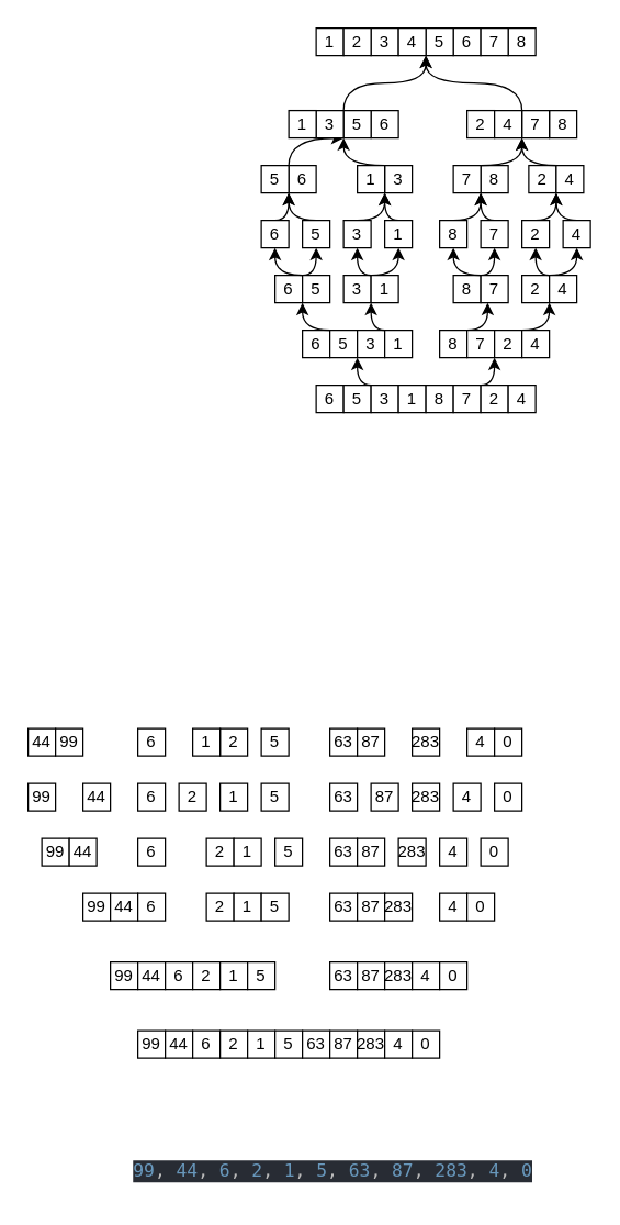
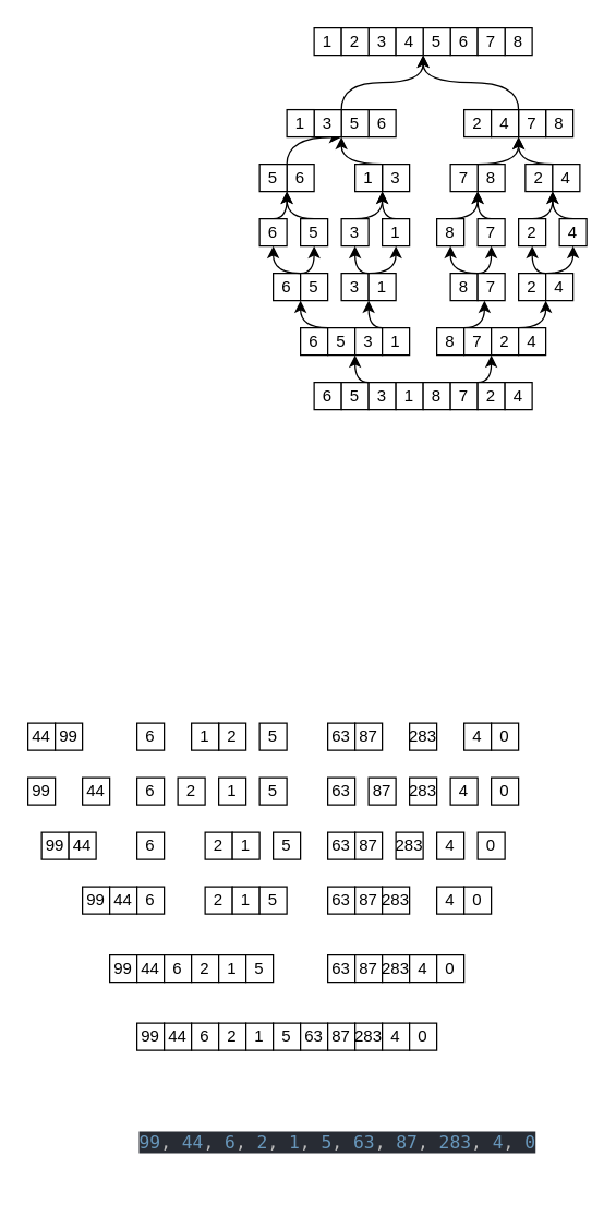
- <mxCell id="86" value="&lt;pre style=&quot;background-color: #282c34 ; color: #bbbbbb ; font-family: &amp;quot;jetbrains mono&amp;quot; , monospace ; font-size: 9.8pt&quot;&gt;&lt;span style=&quot;color: #6897bb&quot;&gt;99&lt;/span&gt;, &lt;span style=&quot;color: #6897bb&quot;&gt;44&lt;/span&gt;, &lt;span style=&quot;color: #6897bb&quot;&gt;6&lt;/span&gt;, &lt;span style=&quot;color: #6897bb&quot;&gt;2&lt;/span&gt;, &lt;span style=&quot;color: #6897bb&quot;&gt;1&lt;/span&gt;, &lt;span style=&quot;color: #6897bb&quot;&gt;5&lt;/span&gt;, &lt;span style=&quot;color: #6897bb&quot;&gt;63&lt;/span&gt;, &lt;span style=&quot;color: #6897bb&quot;&gt;87&lt;/span&gt;, &lt;span style=&quot;color: #6897bb&quot;&gt;283&lt;/span&gt;, &lt;span style=&quot;color: #6897bb&quot;&gt;4&lt;/span&gt;, &lt;span style=&quot;color: #6897bb&quot;&gt;0&lt;/span&gt;&lt;/pre&gt;" style="text;whiteSpace=wrap;html=1;" vertex="1" parent="1"><mxGeometry x="95" y="825" width="320" height="60" as="geometry" /></mxCell>
+ <mxCell id="86" value="&lt;pre style=&quot;background-color: #282c34 ; color: #bbbbbb ; font-family: &amp;quot;jetbrains mono&amp;quot; , monospace ; font-size: 9.8pt&quot;&gt;&lt;span style=&quot;color: #6897bb&quot;&gt;99&lt;/span&gt;, &lt;span style=&quot;color: #6897bb&quot;&gt;44&lt;/span&gt;, &lt;span style=&quot;color: #6897bb&quot;&gt;6&lt;/span&gt;, &lt;span style=&quot;color: #6897bb&quot;&gt;2&lt;/span&gt;, &lt;span style=&quot;color: #6897bb&quot;&gt;1&lt;/span&gt;, &lt;span style=&quot;color: #6897bb&quot;&gt;5&lt;/span&gt;, &lt;span style=&quot;color: #6897bb&quot;&gt;63&lt;/span&gt;, &lt;span style=&quot;color: #6897bb&quot;&gt;87&lt;/span&gt;, &lt;span style=&quot;color: #6897bb&quot;&gt;283&lt;/span&gt;, &lt;span style=&quot;color: #6897bb&quot;&gt;4&lt;/span&gt;, &lt;span style=&quot;color: #6897bb&quot;&gt;0&lt;/span&gt;&lt;/pre&gt;" style="text;whiteSpace=wrap;html=1;" vertex="1" parent="1"><mxGeometry x="100" y="810" width="320" height="60" as="geometry" /></mxCell>
